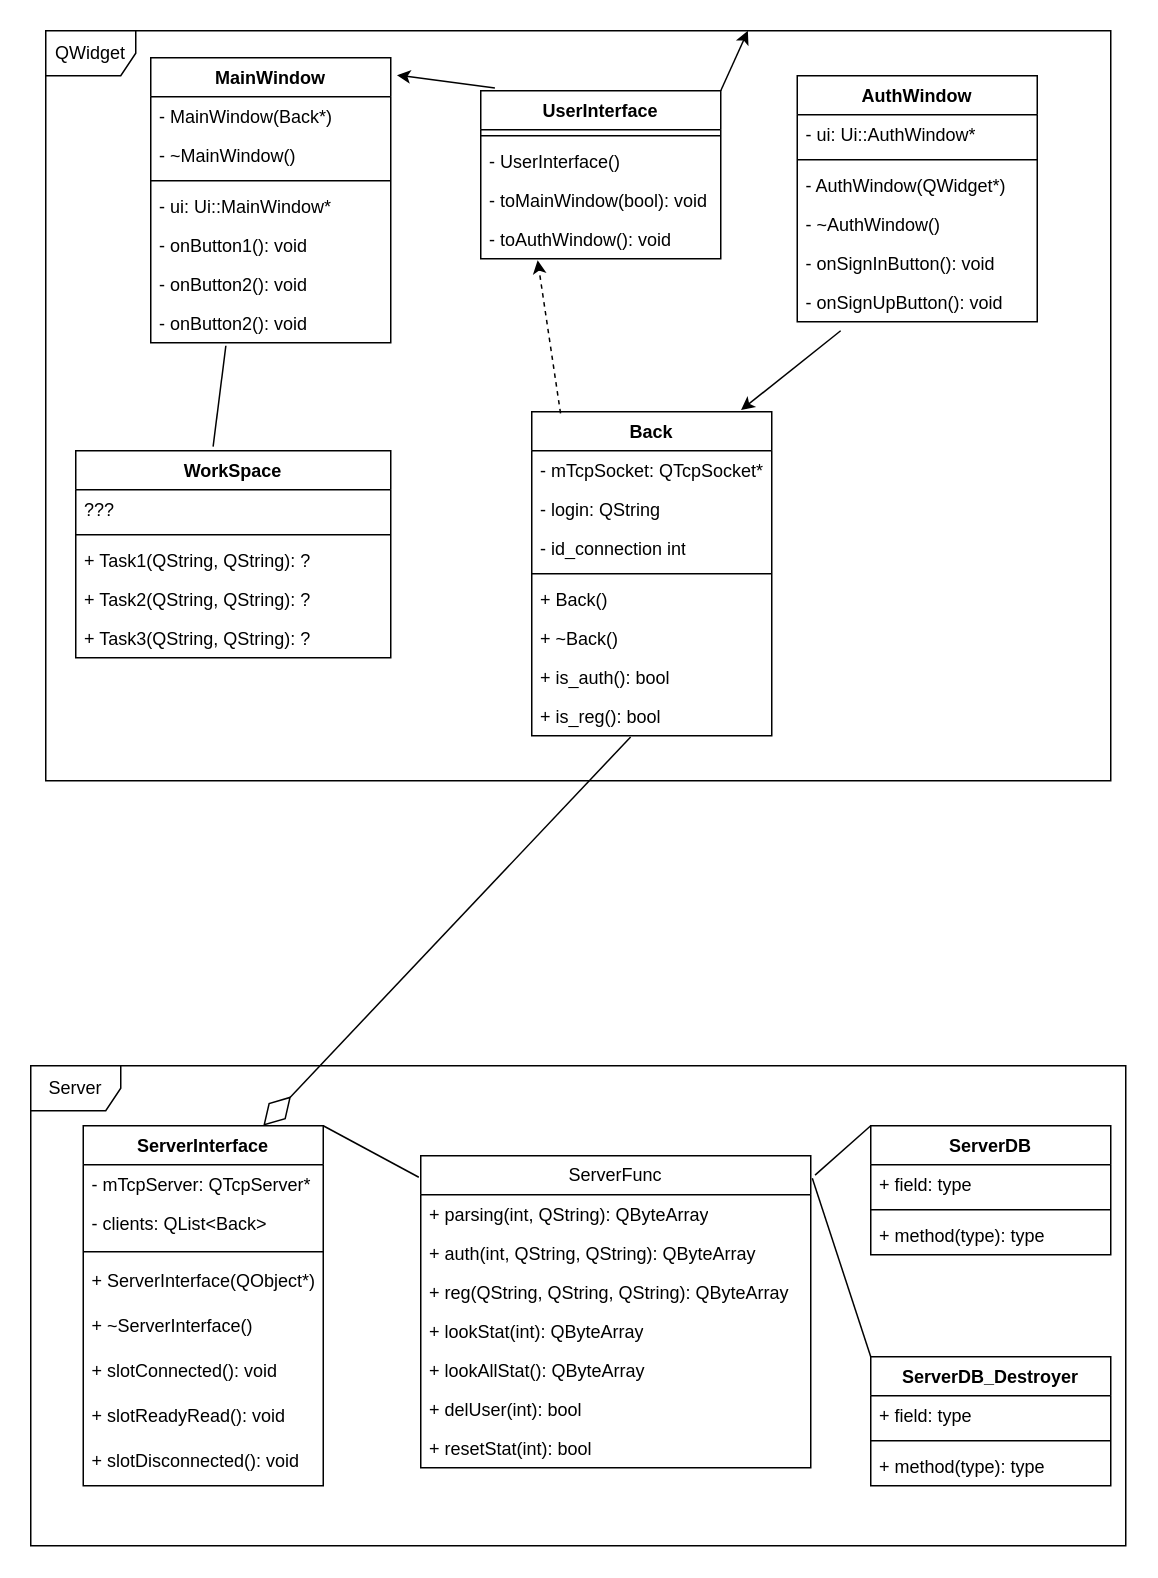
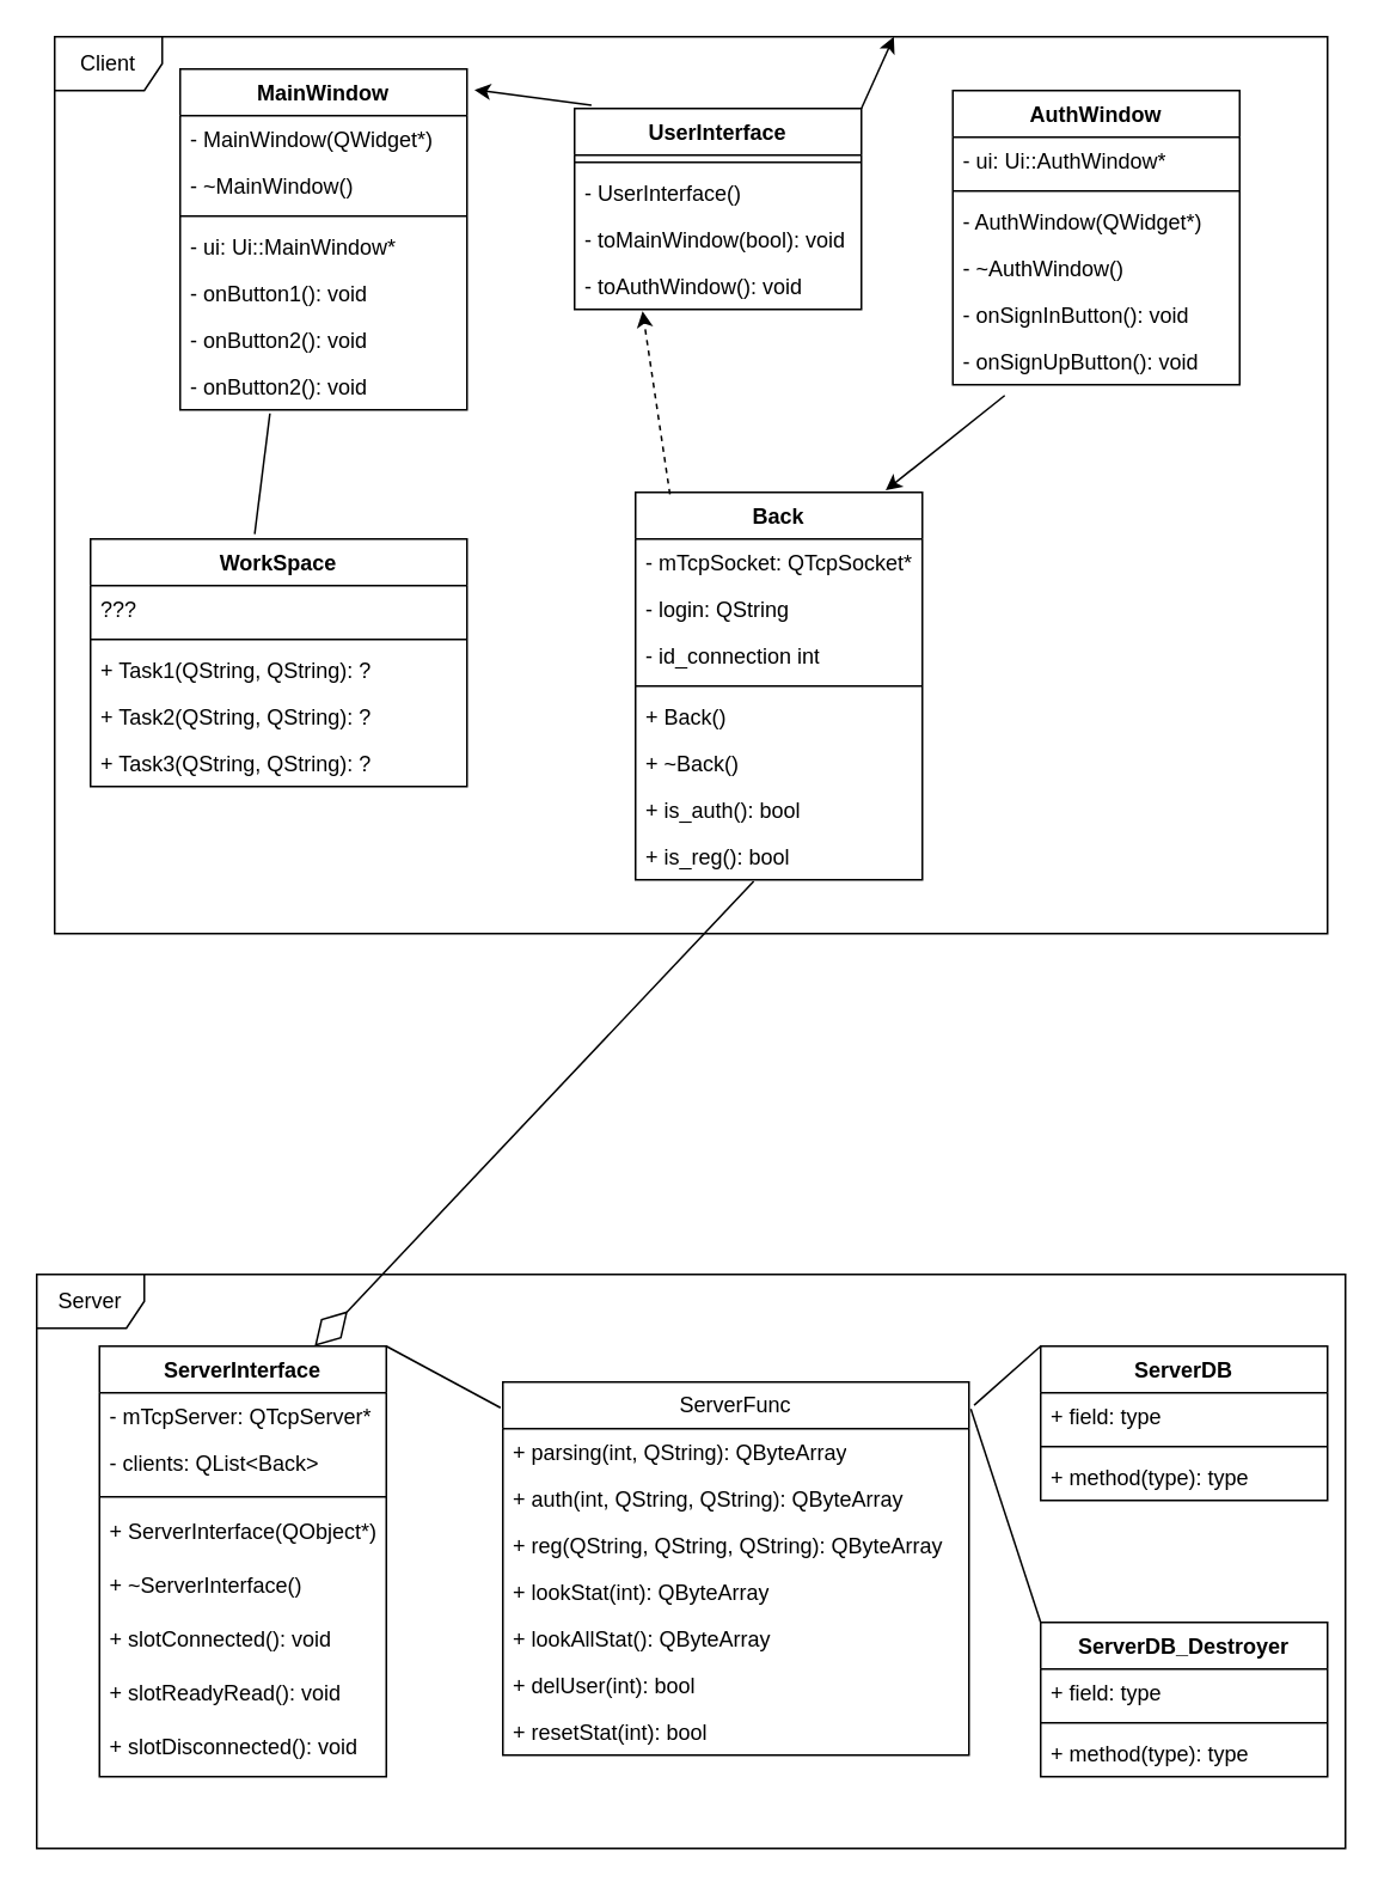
- <mxCell id="2" value="QWidget" style="shape=umlFrame;whiteSpace=wrap;html=1;pointerEvents=0;" vertex="1" parent="1"><mxGeometry x="30" y="20" width="710" height="500" as="geometry" /></mxCell>
+ <mxCell id="2" value="Client" style="shape=umlFrame;whiteSpace=wrap;html=1;pointerEvents=0;" vertex="1" parent="1"><mxGeometry x="30" y="20" width="710" height="500" as="geometry" /></mxCell>
- <mxCell id="57" value="- MainWindow(Back*)" style="text;strokeColor=none;fillColor=none;align=left;verticalAlign=top;spacingLeft=4;spacingRight=4;overflow=hidden;rotatable=0;points=[[0,0.5],[1,0.5]];portConstraint=eastwest;whiteSpace=wrap;html=1;" vertex="1" parent="56"><mxGeometry y="26" width="160" height="26" as="geometry" /></mxCell>
+ <mxCell id="57" value="- MainWindow(QWidget*)" style="text;strokeColor=none;fillColor=none;align=left;verticalAlign=top;spacingLeft=4;spacingRight=4;overflow=hidden;rotatable=0;points=[[0,0.5],[1,0.5]];portConstraint=eastwest;whiteSpace=wrap;html=1;" vertex="1" parent="56"><mxGeometry y="26" width="160" height="26" as="geometry" /></mxCell>
